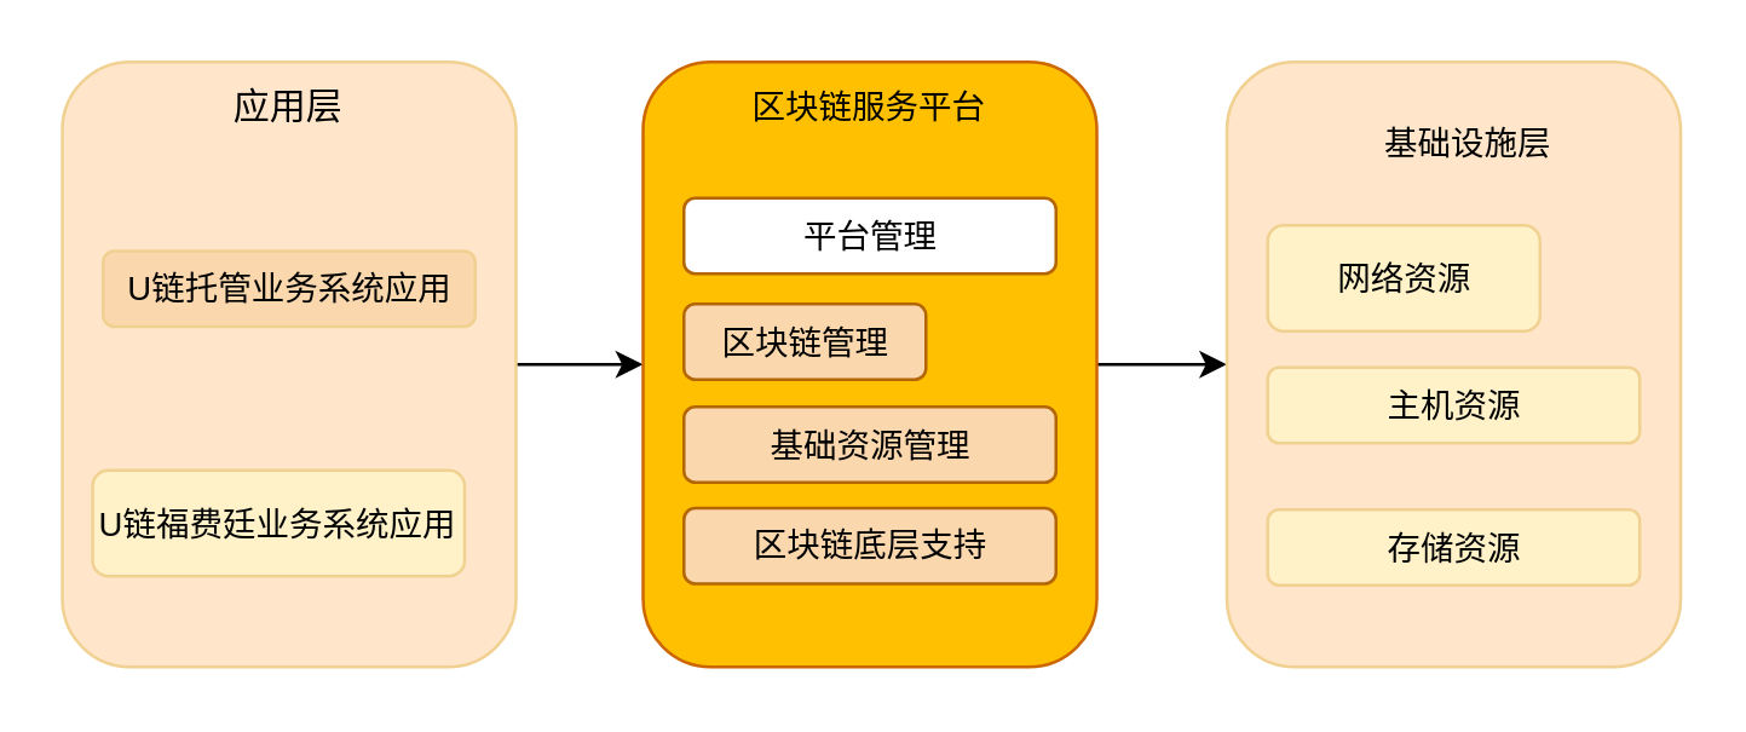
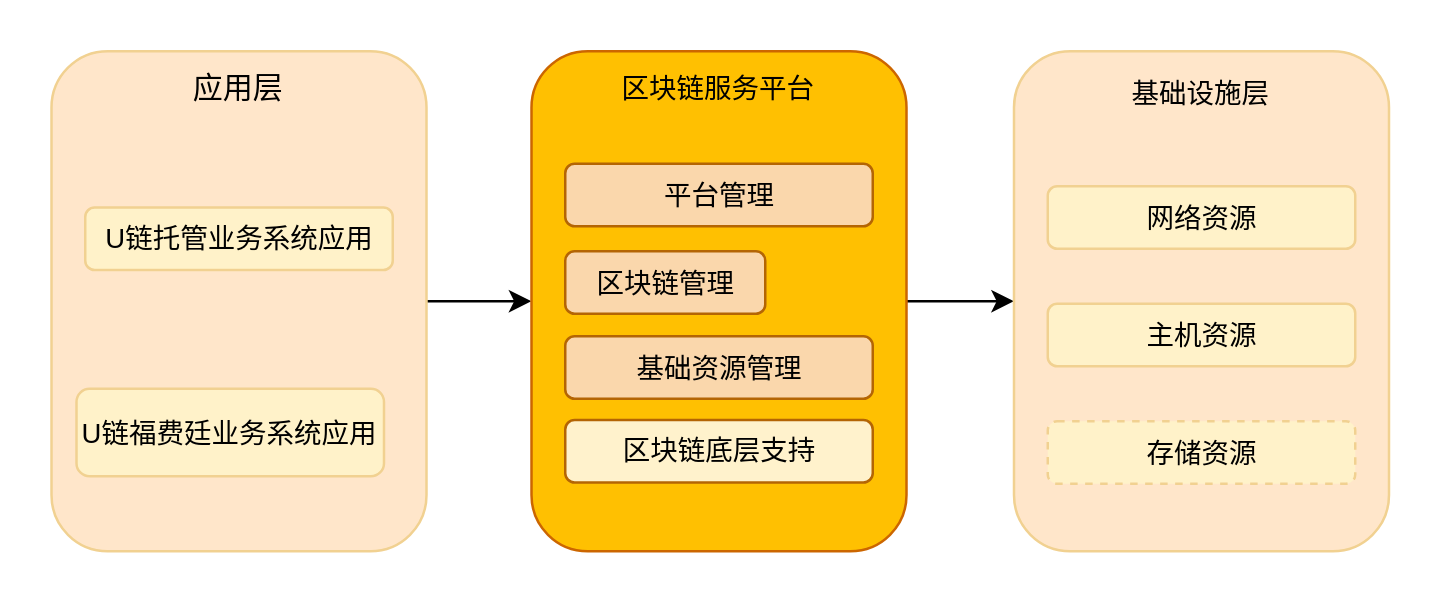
- <mxCell id="9" value="基础设施层" style="rounded=0;whiteSpace=wrap;html=1;fillColor=none;fontSize=11;strokeColor=none;" parent="8" vertex="1"><mxGeometry x="25" y="12" width="110" height="30" as="geometry" /></mxCell>
+ <mxCell id="9" value="基础设施层" style="rounded=0;whiteSpace=wrap;html=1;fillColor=none;fontSize=11;strokeColor=none;" parent="8" vertex="1"><mxGeometry x="20" y="2" width="110" height="30" as="geometry" /></mxCell>
- <mxCell id="15" value="平台管理" style="rounded=1;whiteSpace=wrap;html=1;fillColor=#ffffff;fontSize=11;glass=0;strokeColor=#b46504;" parent="1" vertex="1"><mxGeometry x="225.5" y="65" width="123" height="25" as="geometry" /></mxCell>
+ <mxCell id="15" value="平台管理" style="rounded=1;whiteSpace=wrap;html=1;fillColor=#fad7ac;fontSize=11;glass=0;strokeColor=#b46504;" parent="1" vertex="1"><mxGeometry x="225.5" y="65" width="123" height="25" as="geometry" /></mxCell>
- <mxCell id="10" value="网络资源" style="rounded=1;whiteSpace=wrap;html=1;fillColor=#FFF2C9;fontSize=11;strokeColor=#F1D191;" parent="8" vertex="1"><mxGeometry x="13.5" y="54" width="90" height="35" as="geometry" /></mxCell>
+ <mxCell id="10" value="网络资源" style="rounded=1;whiteSpace=wrap;html=1;fillColor=#FFF2C9;fontSize=11;strokeColor=#F1D191;" parent="8" vertex="1"><mxGeometry x="13.5" y="54" width="123" height="25" as="geometry" /></mxCell>
- <mxCell id="5" value="U链托管业务系统应用" style="rounded=1;whiteSpace=wrap;html=1;fillColor=#fad7ac;fontSize=11;strokeWidth=1;strokeColor=#F1D191;" parent="1" vertex="1"><mxGeometry x="33.5" y="82.5" width="123" height="25" as="geometry" /></mxCell>
+ <mxCell id="5" value="U链托管业务系统应用" style="rounded=1;whiteSpace=wrap;html=1;fillColor=#FFF2C9;fontSize=11;strokeWidth=1;strokeColor=#F1D191;" parent="1" vertex="1"><mxGeometry x="33.5" y="82.5" width="123" height="25" as="geometry" /></mxCell>
- <mxCell id="18" value="区块链底层支持" style="rounded=1;whiteSpace=wrap;html=1;fillColor=#fad7ac;fontSize=11;glass=0;strokeColor=#b46504;" parent="1" vertex="1"><mxGeometry x="225.5" y="167.5" width="123" height="25" as="geometry" /></mxCell>
+ <mxCell id="18" value="区块链底层支持" style="rounded=1;whiteSpace=wrap;html=1;fillColor=#fff2cc;fontSize=11;glass=0;strokeColor=#b46504;" parent="1" vertex="1"><mxGeometry x="225.5" y="167.5" width="123" height="25" as="geometry" /></mxCell>
- <mxCell id="12" value="存储资源" style="rounded=1;whiteSpace=wrap;html=1;fillColor=#FFF2C9;fontSize=11;strokeColor=#F1D191;" parent="8" vertex="1"><mxGeometry x="13.5" y="148" width="123" height="25" as="geometry" /></mxCell>
+ <mxCell id="12" value="存储资源" style="rounded=1;whiteSpace=wrap;html=1;fillColor=#FFF2C9;fontSize=11;strokeColor=#F1D191;dashed=1;" parent="8" vertex="1"><mxGeometry x="13.5" y="148" width="123" height="25" as="geometry" /></mxCell>
